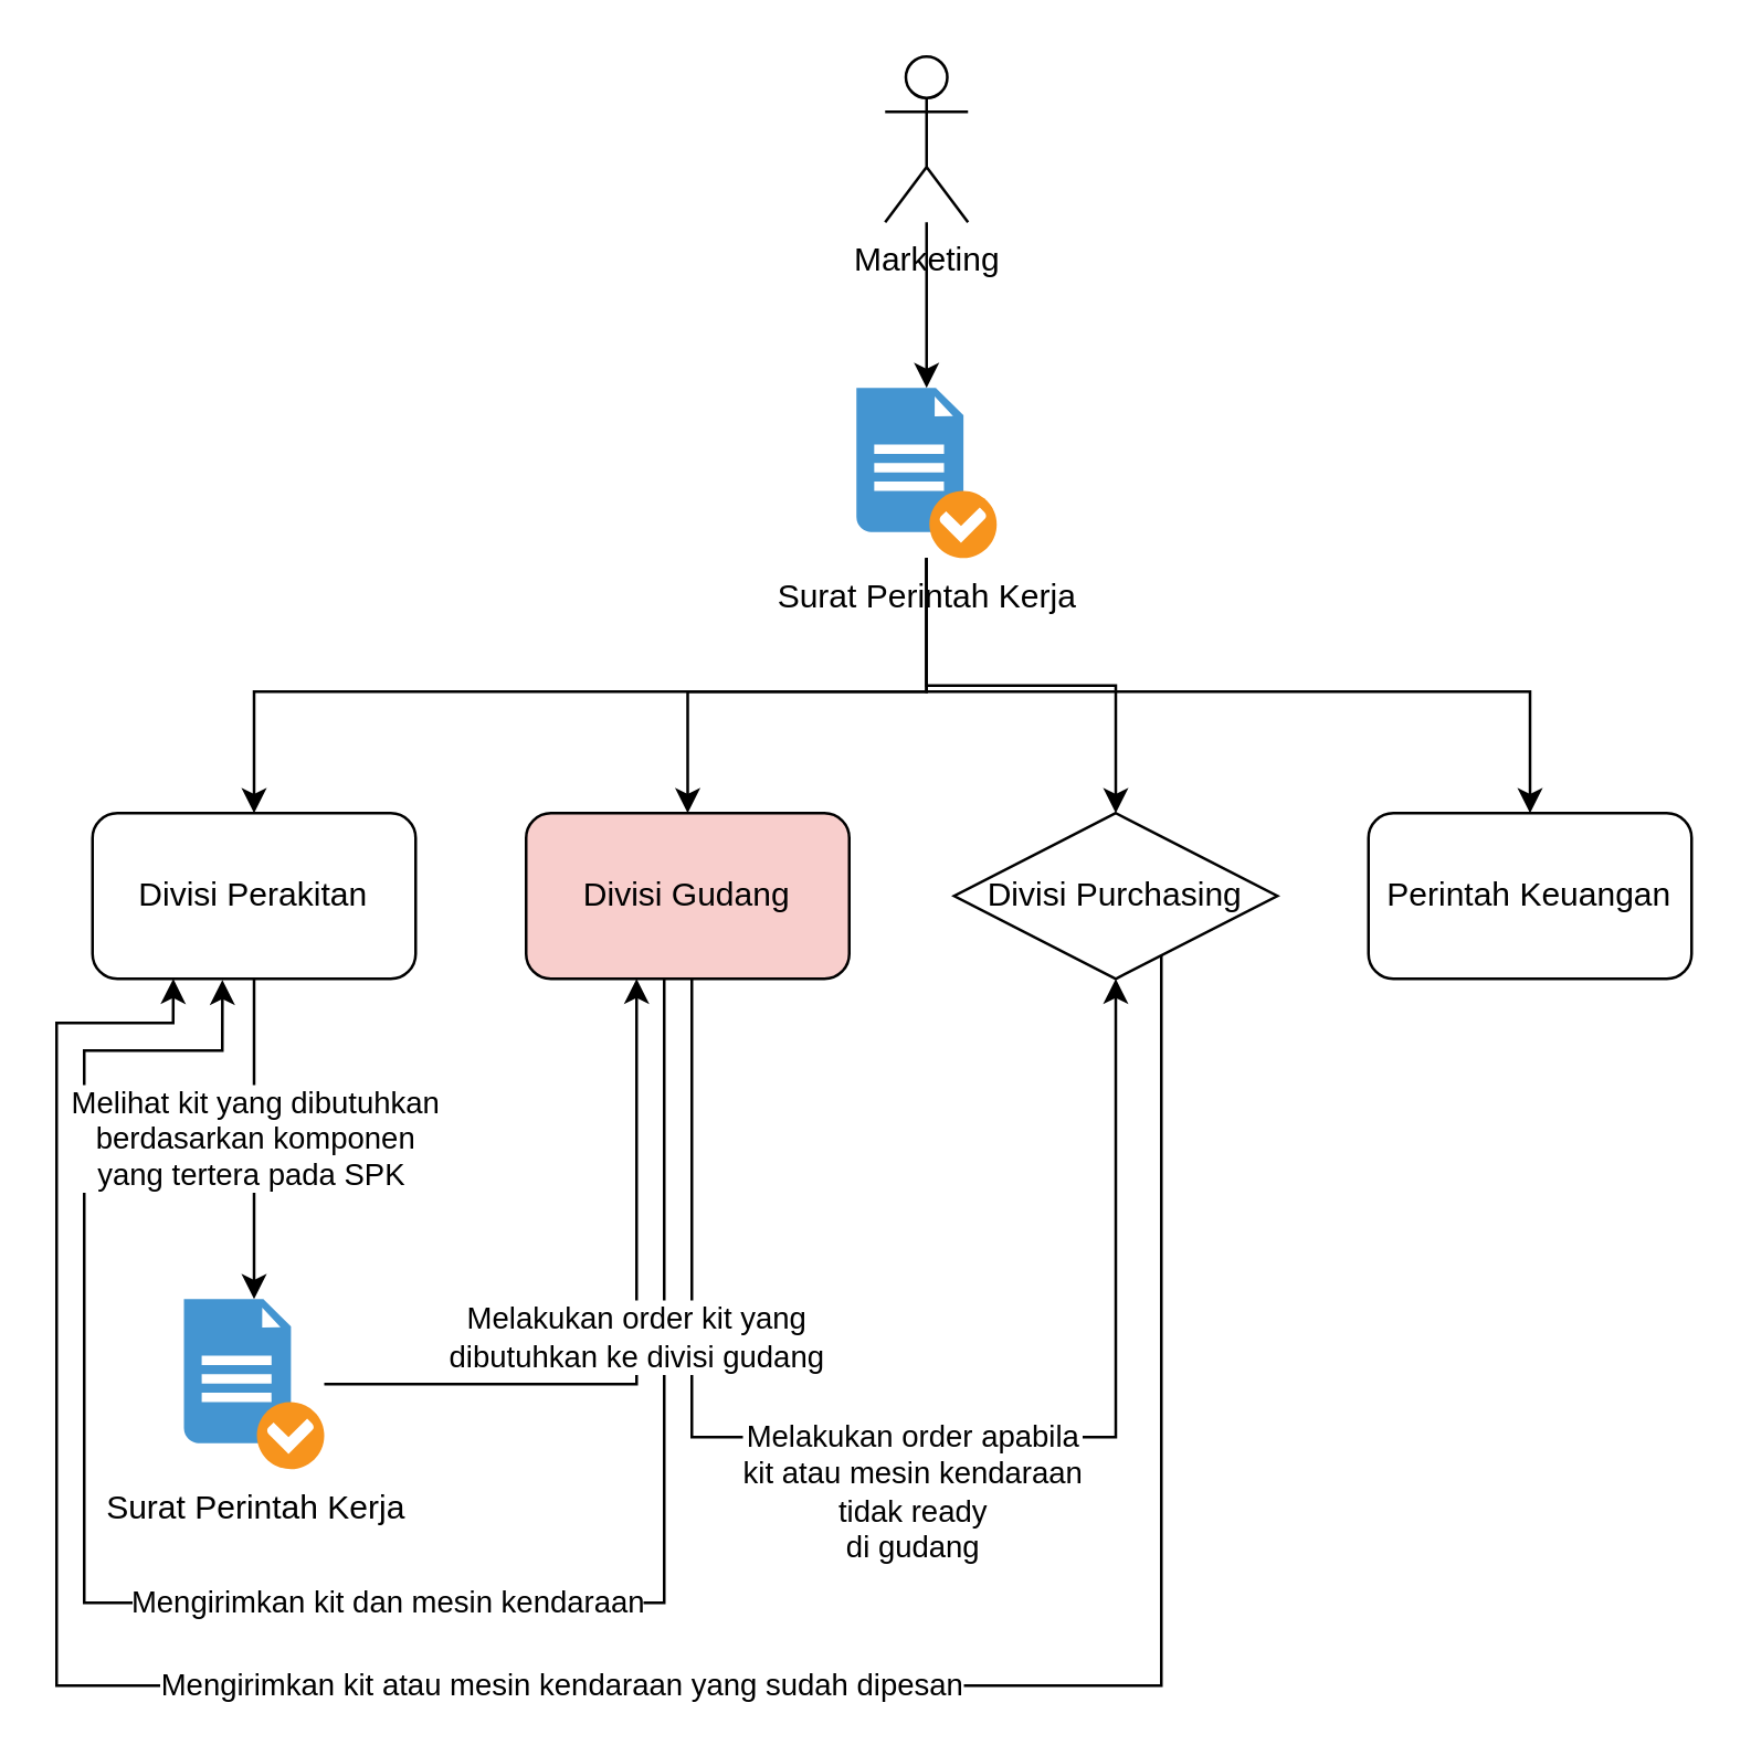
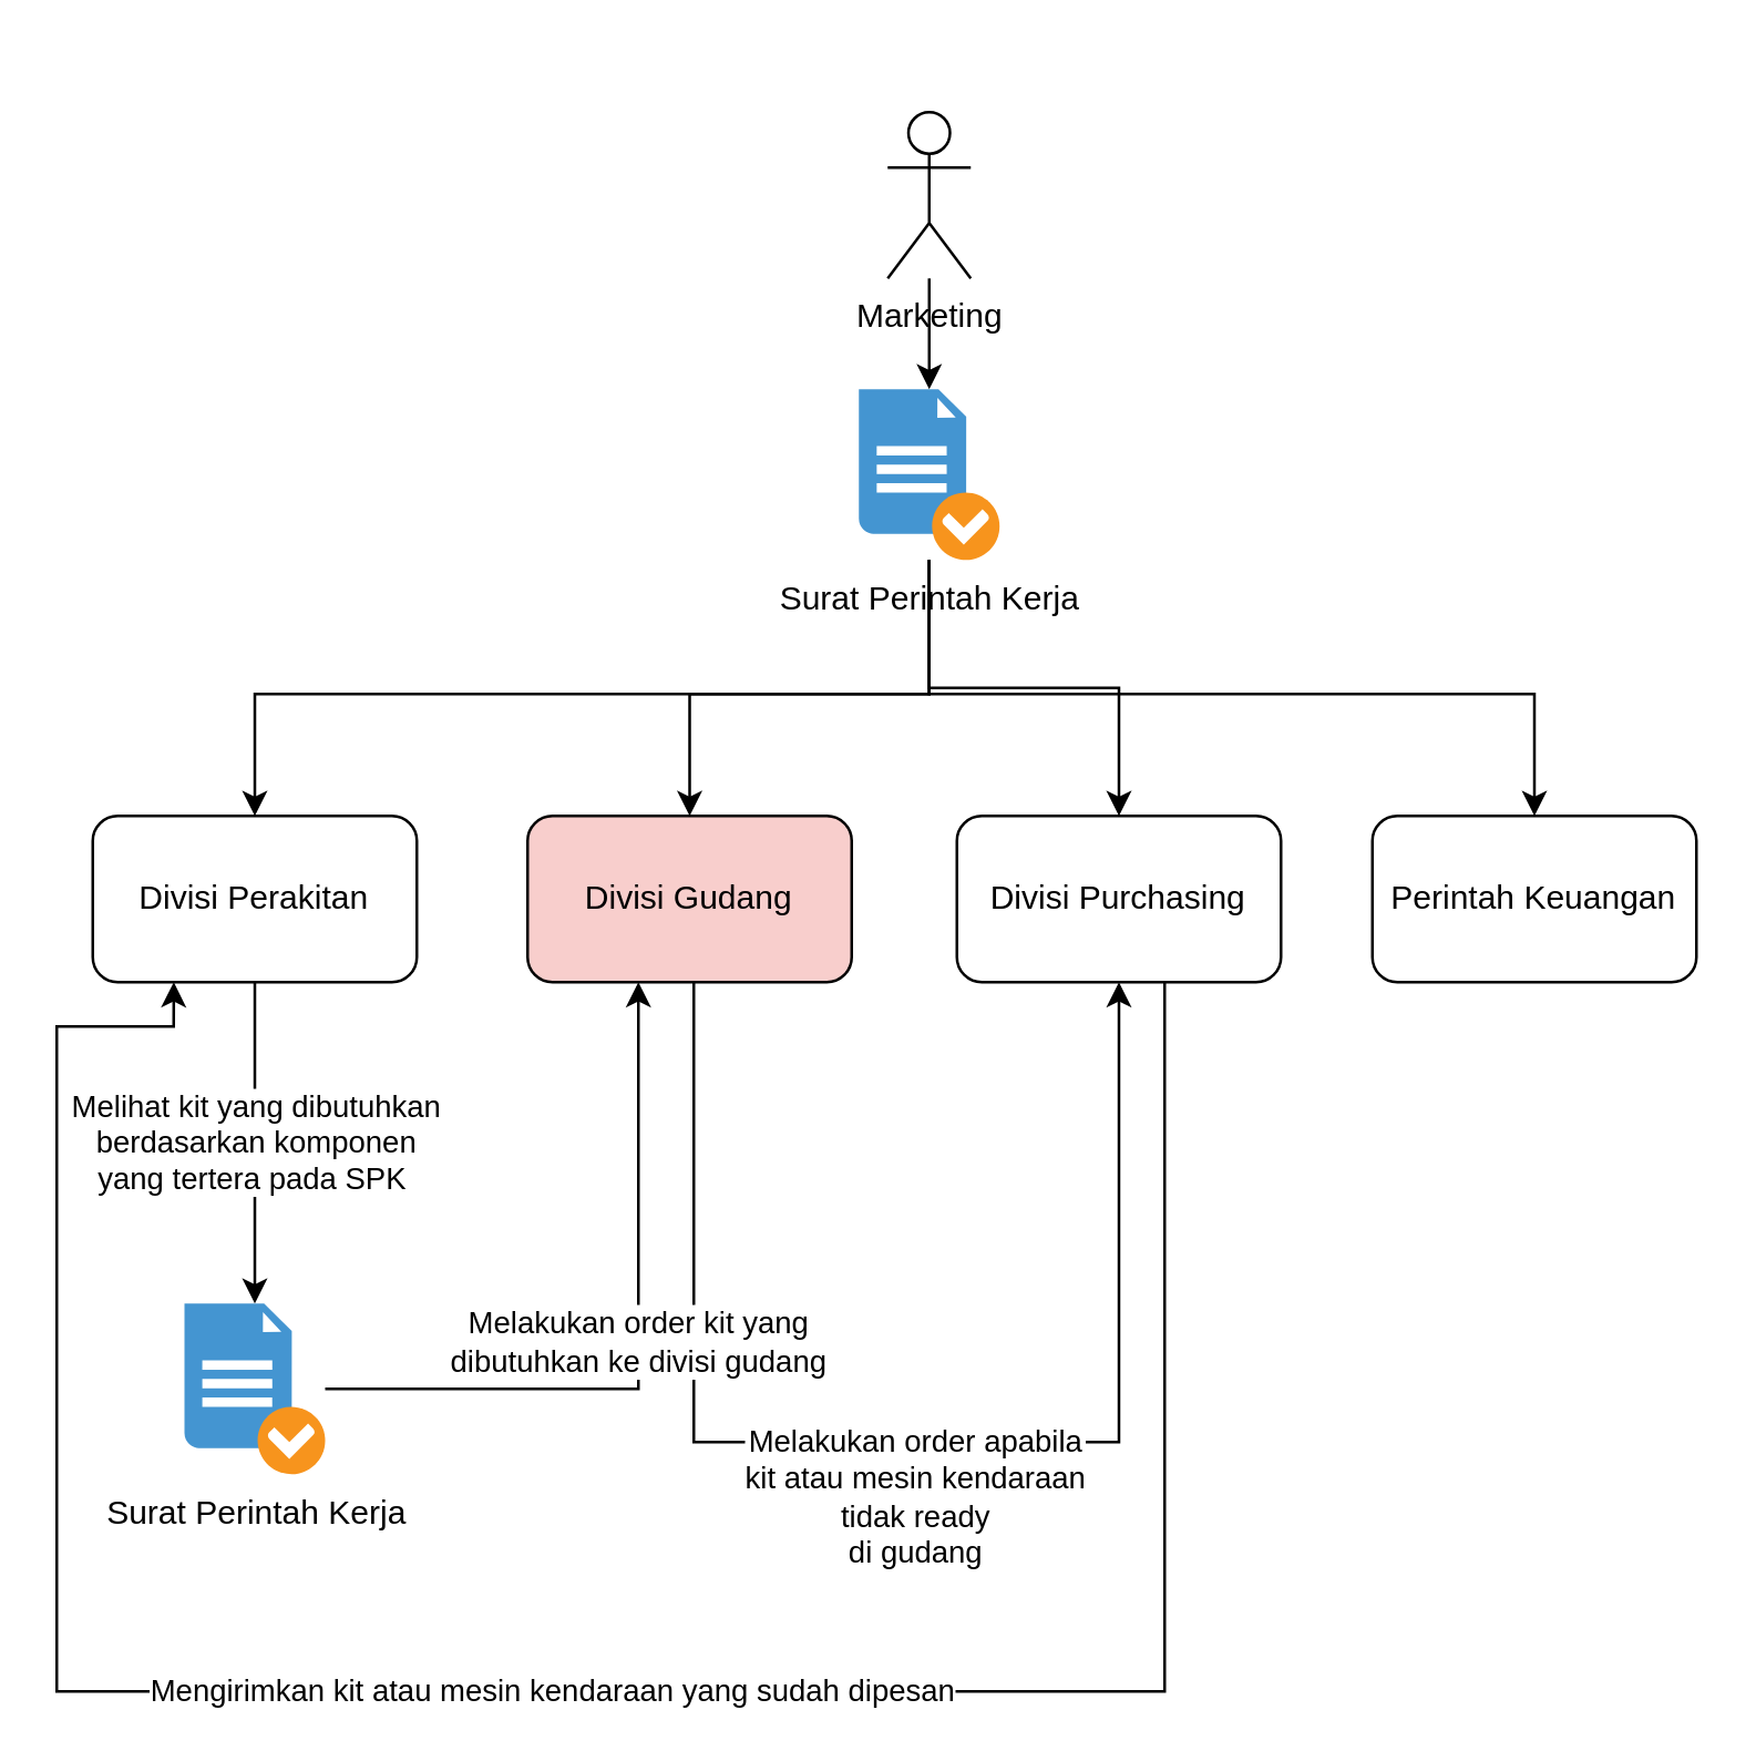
- <mxCell id="3" value="Marketing" style="shape=umlActor;verticalLabelPosition=bottom;verticalAlign=top;html=1;outlineConnect=0;" parent="1" vertex="1"><mxGeometry x="320" y="20" width="30" height="60" as="geometry" /></mxCell>
+ <mxCell id="3" value="Marketing" style="shape=umlActor;verticalLabelPosition=bottom;verticalAlign=top;html=1;outlineConnect=0;" parent="1" vertex="1"><mxGeometry x="320" y="40" width="30" height="60" as="geometry" /></mxCell>
- <mxCell id="15" value="Divisi Purchasing" style="rhombus;whiteSpace=wrap;html=1;" vertex="1" parent="1"><mxGeometry x="345" y="294" width="117" height="60" as="geometry" /></mxCell>
+ <mxCell id="15" value="Divisi Purchasing" style="rounded=1;whiteSpace=wrap;html=1;" vertex="1" parent="1"><mxGeometry x="345" y="294" width="117" height="60" as="geometry" /></mxCell>
- <mxCell id="9" value="Mengirimkan kit dan mesin kendaraan" style="edgeStyle=orthogonalEdgeStyle;rounded=0;orthogonalLoop=1;jettySize=auto;html=1;entryX=0.402;entryY=1.006;entryDx=0;entryDy=0;entryPerimeter=0;" edge="1" parent="1" source="11" target="13"><mxGeometry x="-0.084" relative="1" as="geometry"><Array as="points"><mxPoint x="240" y="580" /><mxPoint x="30" y="580" /><mxPoint x="30" y="380" /><mxPoint x="80" y="380" /></Array><mxPoint as="offset" /></mxGeometry></mxCell>
